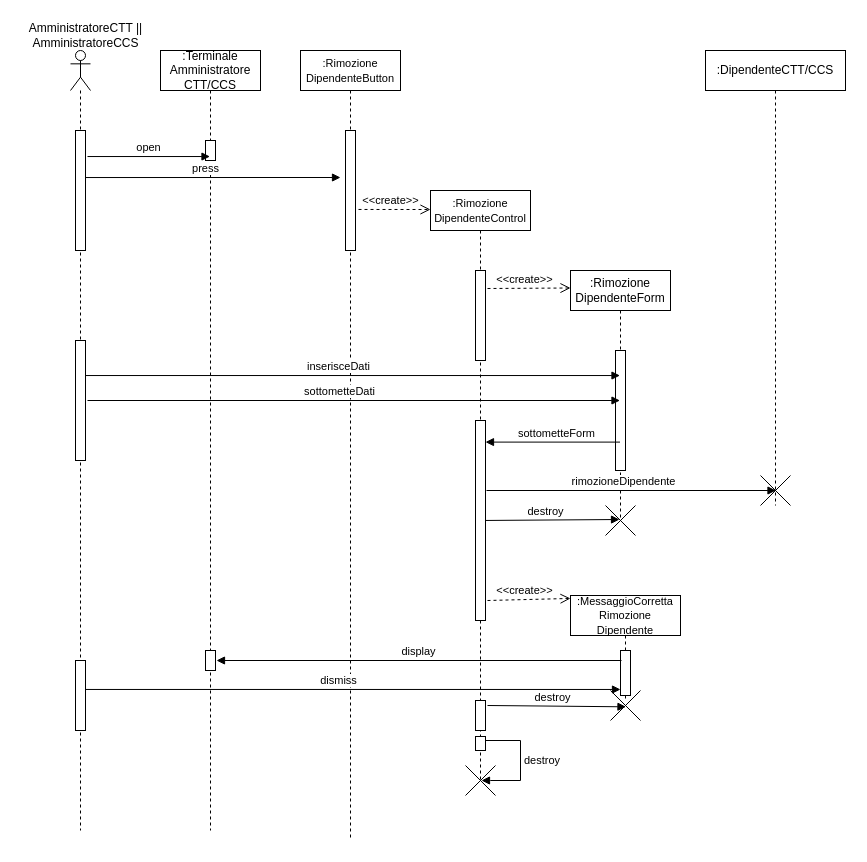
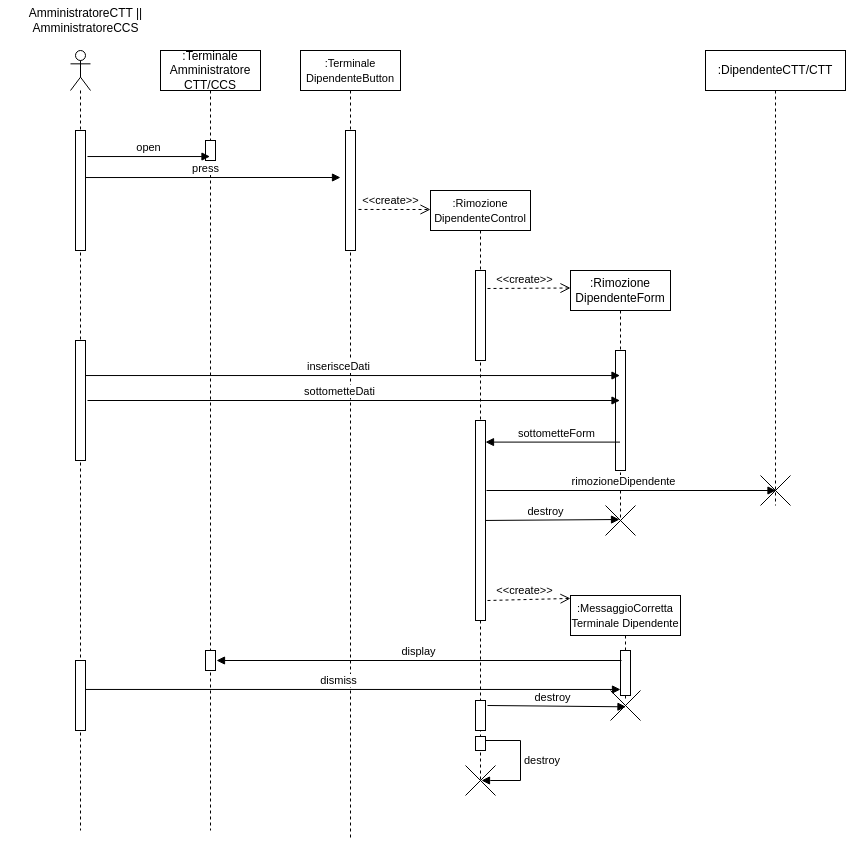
- <mxCell id="39" value="AmministratoreCTT ||&lt;br&gt;AmministratoreCCS" style="text;html=1;align=center;verticalAlign=middle;resizable=0;points=[];autosize=1;" vertex="1" parent="1"><mxGeometry y="20" width="130" height="30" as="geometry" x="20" /></mxCell>
+ <mxCell id="39" value="AmministratoreCTT ||&lt;br&gt;AmministratoreCCS" style="text;html=1;align=center;verticalAlign=middle;resizable=0;points=[];autosize=1;" vertex="1" parent="1"><mxGeometry x="20" y="5" width="130" height="30" as="geometry" /></mxCell>
- <mxCell id="12" value="&lt;font style=&quot;font-size: 11px&quot;&gt;:Rimozione DipendenteButton&lt;/font&gt;" style="shape=umlLifeline;perimeter=lifelinePerimeter;whiteSpace=wrap;html=1;container=1;collapsible=0;recursiveResize=0;outlineConnect=0;size=40;" parent="1" vertex="1"><mxGeometry x="300" y="50" width="100" height="790" as="geometry" /></mxCell>
+ <mxCell id="12" value="&lt;font style=&quot;font-size: 11px&quot;&gt;:Terminale DipendenteButton&lt;/font&gt;" style="shape=umlLifeline;perimeter=lifelinePerimeter;whiteSpace=wrap;html=1;container=1;collapsible=0;recursiveResize=0;outlineConnect=0;size=40;" parent="1" vertex="1"><mxGeometry x="300" y="50" width="100" height="790" as="geometry" /></mxCell>
- <mxCell id="28" value=":DipendenteCTT/CCS" style="shape=umlLifeline;perimeter=lifelinePerimeter;whiteSpace=wrap;html=1;container=1;collapsible=0;recursiveResize=0;outlineConnect=0;size=40;" parent="1" vertex="1"><mxGeometry x="705" y="50" width="140" height="455" as="geometry" /></mxCell>
+ <mxCell id="28" value=":DipendenteCTT/CTT" style="shape=umlLifeline;perimeter=lifelinePerimeter;whiteSpace=wrap;html=1;container=1;collapsible=0;recursiveResize=0;outlineConnect=0;size=40;" parent="1" vertex="1"><mxGeometry x="705" y="50" width="140" height="455" as="geometry" /></mxCell>
- <mxCell id="32" value="&lt;font style=&quot;font-size: 11px&quot;&gt;:MessaggioCorretta Rimozione Dipendente&lt;/font&gt;" style="shape=umlLifeline;perimeter=lifelinePerimeter;whiteSpace=wrap;html=1;container=1;collapsible=0;recursiveResize=0;outlineConnect=0;" parent="1" vertex="1"><mxGeometry x="570" y="595" width="110" height="105" as="geometry" /></mxCell>
+ <mxCell id="32" value="&lt;font style=&quot;font-size: 11px&quot;&gt;:MessaggioCorretta Terminale Dipendente&lt;/font&gt;" style="shape=umlLifeline;perimeter=lifelinePerimeter;whiteSpace=wrap;html=1;container=1;collapsible=0;recursiveResize=0;outlineConnect=0;" parent="1" vertex="1"><mxGeometry x="570" y="595" width="110" height="105" as="geometry" /></mxCell>
